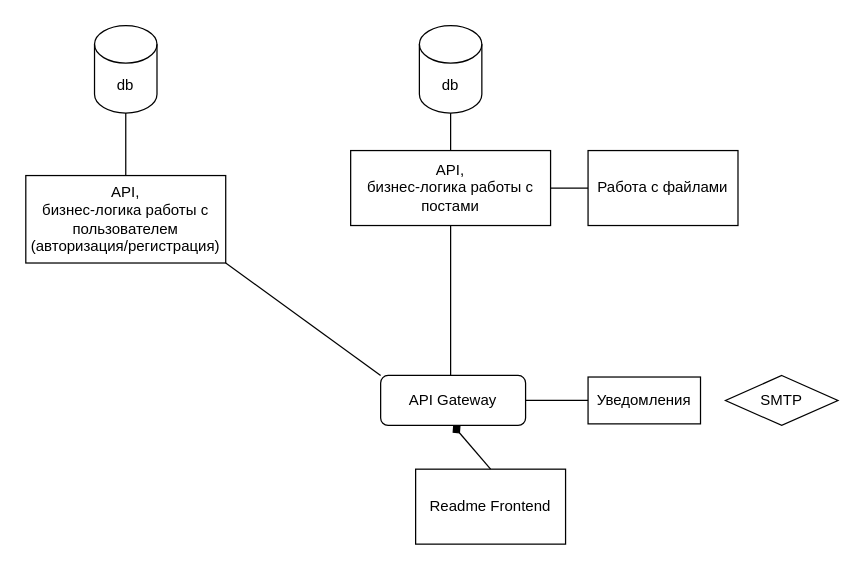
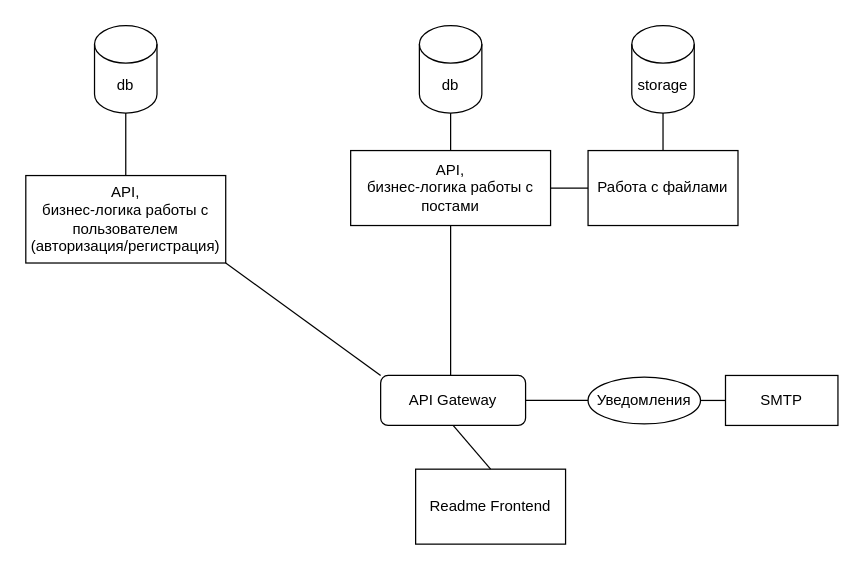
+ <mxCell id="15" value="storage" style="shape=cylinder3;whiteSpace=wrap;html=1;boundedLbl=1;backgroundOutline=1;size=15;" parent="1" vertex="1"><mxGeometry x="505" y="20" width="50" height="70" as="geometry" /></mxCell>
+ <mxCell id="16" value="" style="endArrow=none;html=1;rounded=0;exitX=0.5;exitY=0;exitDx=0;exitDy=0;entryX=0.5;entryY=1;entryDx=0;entryDy=0;entryPerimeter=0;" parent="1" source="19" edge="1" target="15"><mxGeometry width="50" height="50" relative="1" as="geometry"><mxPoint x="387" y="40" as="sourcePoint" /><mxPoint x="437" y="-10" as="targetPoint" /></mxGeometry></mxCell>
- <mxCell id="12" value="Уведомления" style="rounded=0;whiteSpace=wrap;html=1;" parent="1" vertex="1"><mxGeometry x="470" y="301.25" width="90" height="37.5" as="geometry" /></mxCell>
+ <mxCell id="12" value="Уведомления" style="ellipse;whiteSpace=wrap;html=1;" parent="1" vertex="1"><mxGeometry x="470" y="301.25" width="90" height="37.5" as="geometry" /></mxCell>
+ <mxCell id="18" value="" style="endArrow=none;html=1;rounded=0;entryX=0;entryY=0.5;entryDx=0;entryDy=0;exitX=1;exitY=0.5;exitDx=0;exitDy=0;" parent="1" source="12" target="17" edge="1"><mxGeometry width="50" height="50" relative="1" as="geometry"><mxPoint x="300" y="180" as="sourcePoint" /><mxPoint x="350" y="130" as="targetPoint" /></mxGeometry></mxCell>
- <mxCell id="17" value="SMTP" style="rhombus;whiteSpace=wrap;html=1;" parent="1" vertex="1"><mxGeometry x="580" y="300" width="90" height="40" as="geometry" /></mxCell>
+ <mxCell id="17" value="SMTP" style="rounded=0;whiteSpace=wrap;html=1;" parent="1" vertex="1"><mxGeometry x="580" y="300" width="90" height="40" as="geometry" /></mxCell>
- <mxCell id="8" value="" style="endArrow=diamond;html=1;rounded=0;entryX=0.5;entryY=1;entryDx=0;entryDy=0;exitX=0.5;exitY=0;exitDx=0;exitDy=0;" parent="1" source="2" target="7" edge="1"><mxGeometry width="50" height="50" relative="1" as="geometry"><mxPoint x="430" y="360" as="sourcePoint" /><mxPoint x="480" y="310" as="targetPoint" /></mxGeometry></mxCell>
+ <mxCell id="8" value="" style="endArrow=none;html=1;rounded=0;entryX=0.5;entryY=1;entryDx=0;entryDy=0;exitX=0.5;exitY=0;exitDx=0;exitDy=0;" parent="1" source="2" target="7" edge="1"><mxGeometry width="50" height="50" relative="1" as="geometry"><mxPoint x="430" y="360" as="sourcePoint" /><mxPoint x="480" y="310" as="targetPoint" /></mxGeometry></mxCell>
